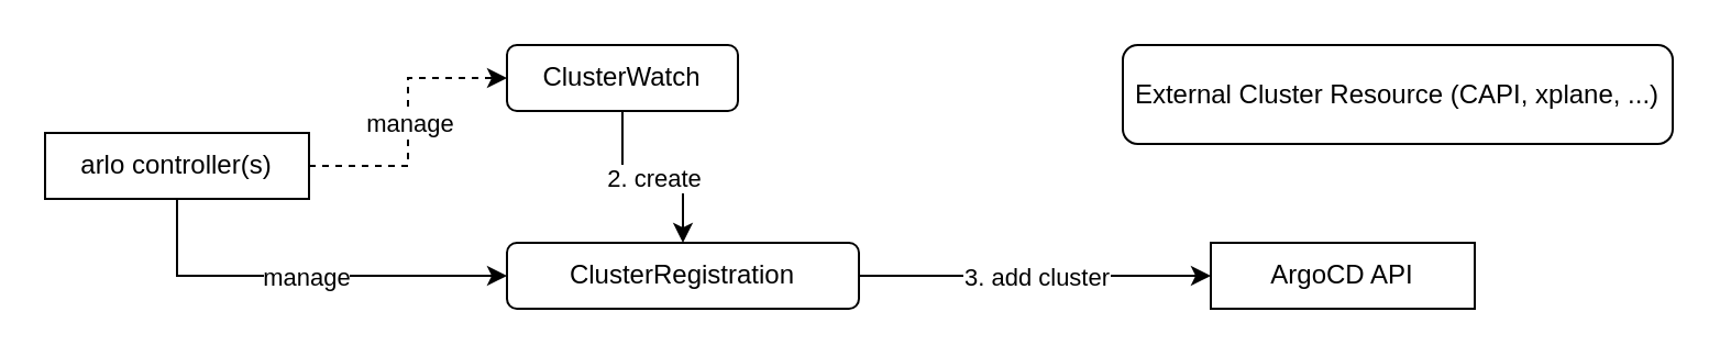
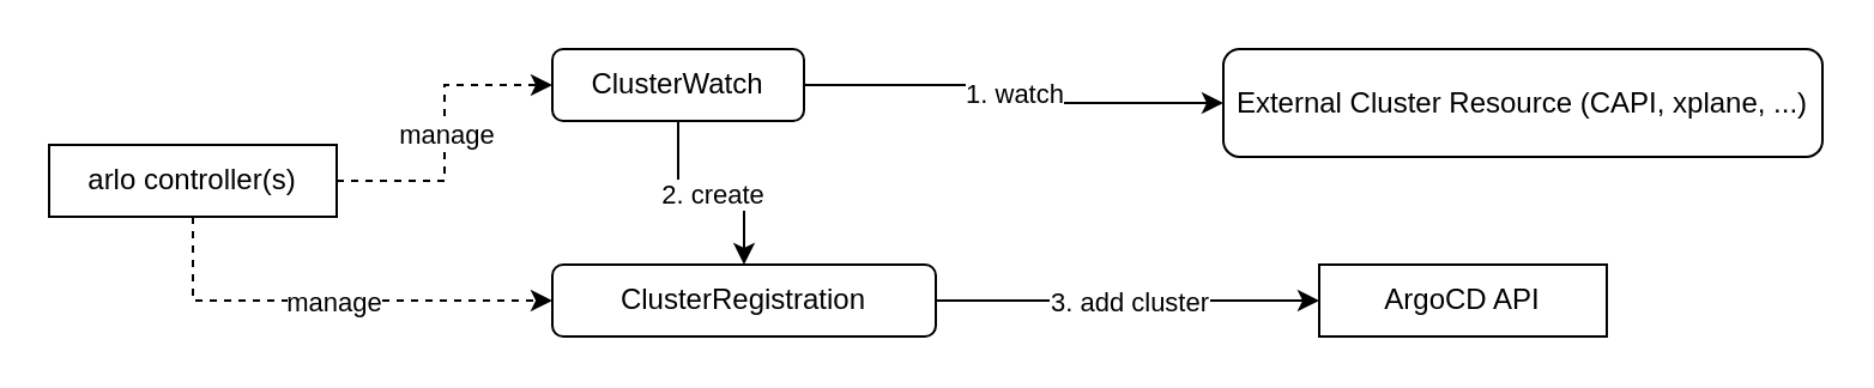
+ <mxCell id="7" value="" style="endArrow=classic;html=1;rounded=0;edgeStyle=orthogonalEdgeStyle;exitX=1;exitY=0.5;exitDx=0;exitDy=0;entryX=0;entryY=0.5;entryDx=0;entryDy=0;" parent="1" source="2" target="4" edge="1"><mxGeometry relative="1" as="geometry"><mxPoint x="400" y="70" as="sourcePoint" /><mxPoint x="500" y="70" as="targetPoint" /></mxGeometry></mxCell>
+ <mxCell id="8" value="1. watch" style="edgeLabel;resizable=0;html=1;align=center;verticalAlign=middle;" parent="7" connectable="0" vertex="1"><mxGeometry relative="1" as="geometry" /></mxCell>
- <mxCell id="15" value="" style="endArrow=classic;html=1;rounded=0;edgeStyle=orthogonalEdgeStyle;exitX=0.5;exitY=1;exitDx=0;exitDy=0;entryX=0;entryY=0.5;entryDx=0;entryDy=0;dashed=0;" parent="1" source="6" target="3" edge="1"><mxGeometry relative="1" as="geometry"><mxPoint x="170" y="85" as="sourcePoint" /><mxPoint x="240" y="45" as="targetPoint" /></mxGeometry></mxCell>
+ <mxCell id="15" value="" style="endArrow=classic;html=1;rounded=0;edgeStyle=orthogonalEdgeStyle;exitX=0.5;exitY=1;exitDx=0;exitDy=0;entryX=0;entryY=0.5;entryDx=0;entryDy=0;dashed=1;" parent="1" source="6" target="3" edge="1"><mxGeometry relative="1" as="geometry"><mxPoint x="170" y="85" as="sourcePoint" /><mxPoint x="240" y="45" as="targetPoint" /></mxGeometry></mxCell>
